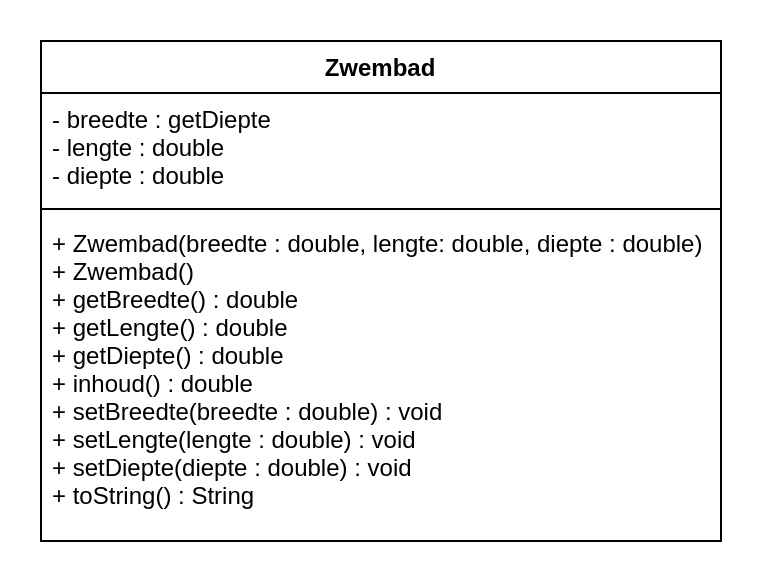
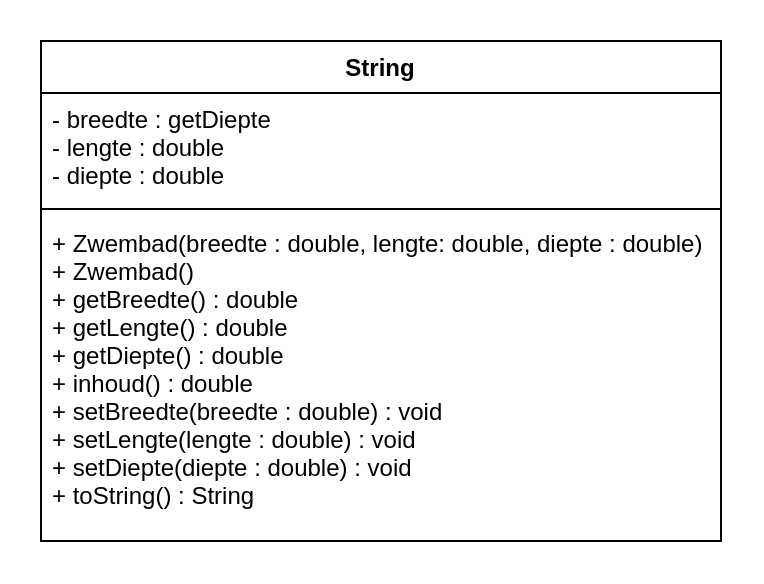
- <mxCell id="2" value="Zwembad" style="swimlane;fontStyle=1;align=center;verticalAlign=top;childLayout=stackLayout;horizontal=1;startSize=26;horizontalStack=0;resizeParent=1;resizeParentMax=0;resizeLast=0;collapsible=1;marginBottom=0;" parent="1" vertex="1"><mxGeometry x="20" y="20" width="340" height="250" as="geometry" /></mxCell>
+ <mxCell id="2" value="String" style="swimlane;fontStyle=1;align=center;verticalAlign=top;childLayout=stackLayout;horizontal=1;startSize=26;horizontalStack=0;resizeParent=1;resizeParentMax=0;resizeLast=0;collapsible=1;marginBottom=0;" parent="1" vertex="1"><mxGeometry x="20" y="20" width="340" height="250" as="geometry" /></mxCell>
